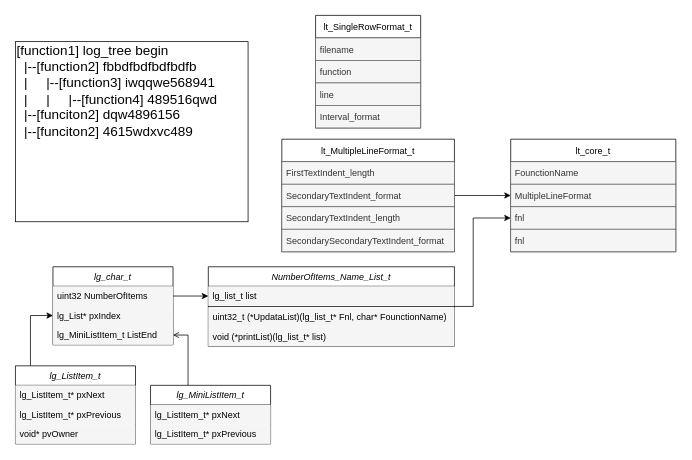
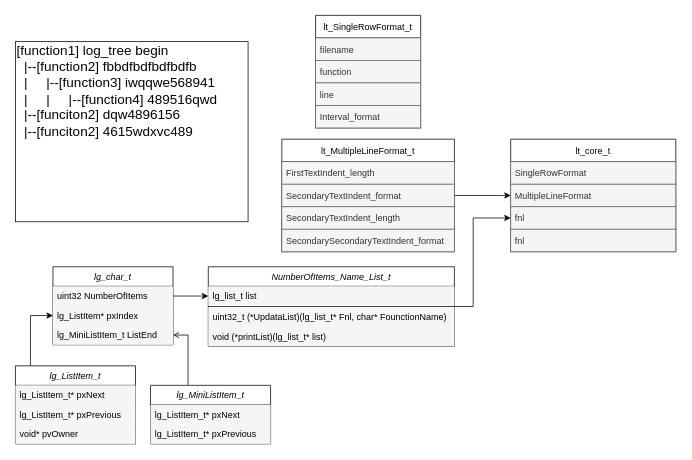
- <mxCell id="15" value="FounctionName" style="text;strokeColor=#666666;fillColor=#f5f5f5;align=left;verticalAlign=middle;spacingLeft=4;spacingRight=4;overflow=hidden;points=[[0,0.5],[1,0.5]];portConstraint=eastwest;rotatable=0;fontColor=#333333;" parent="14" vertex="1"><mxGeometry y="30" width="220" height="30" as="geometry" /></mxCell>
+ <mxCell id="15" value="SingleRowFormat" style="text;strokeColor=#666666;fillColor=#f5f5f5;align=left;verticalAlign=middle;spacingLeft=4;spacingRight=4;overflow=hidden;points=[[0,0.5],[1,0.5]];portConstraint=eastwest;rotatable=0;fontColor=#333333;" parent="14" vertex="1"><mxGeometry y="30" width="220" height="30" as="geometry" /></mxCell>
- <mxCell id="31" value="lg_List* pxIndex" style="text;align=left;verticalAlign=top;spacingLeft=4;spacingRight=4;overflow=hidden;rotatable=0;points=[[0,0.5],[1,0.5]];portConstraint=eastwest;rounded=0;shadow=0;html=0;fillColor=#F5F5F5;" vertex="1" parent="29"><mxGeometry y="52" width="160" height="26" as="geometry" /></mxCell>
+ <mxCell id="31" value="lg_ListItem* pxIndex" style="text;align=left;verticalAlign=top;spacingLeft=4;spacingRight=4;overflow=hidden;rotatable=0;points=[[0,0.5],[1,0.5]];portConstraint=eastwest;rounded=0;shadow=0;html=0;fillColor=#F5F5F5;" vertex="1" parent="29"><mxGeometry y="52" width="160" height="26" as="geometry" /></mxCell>
